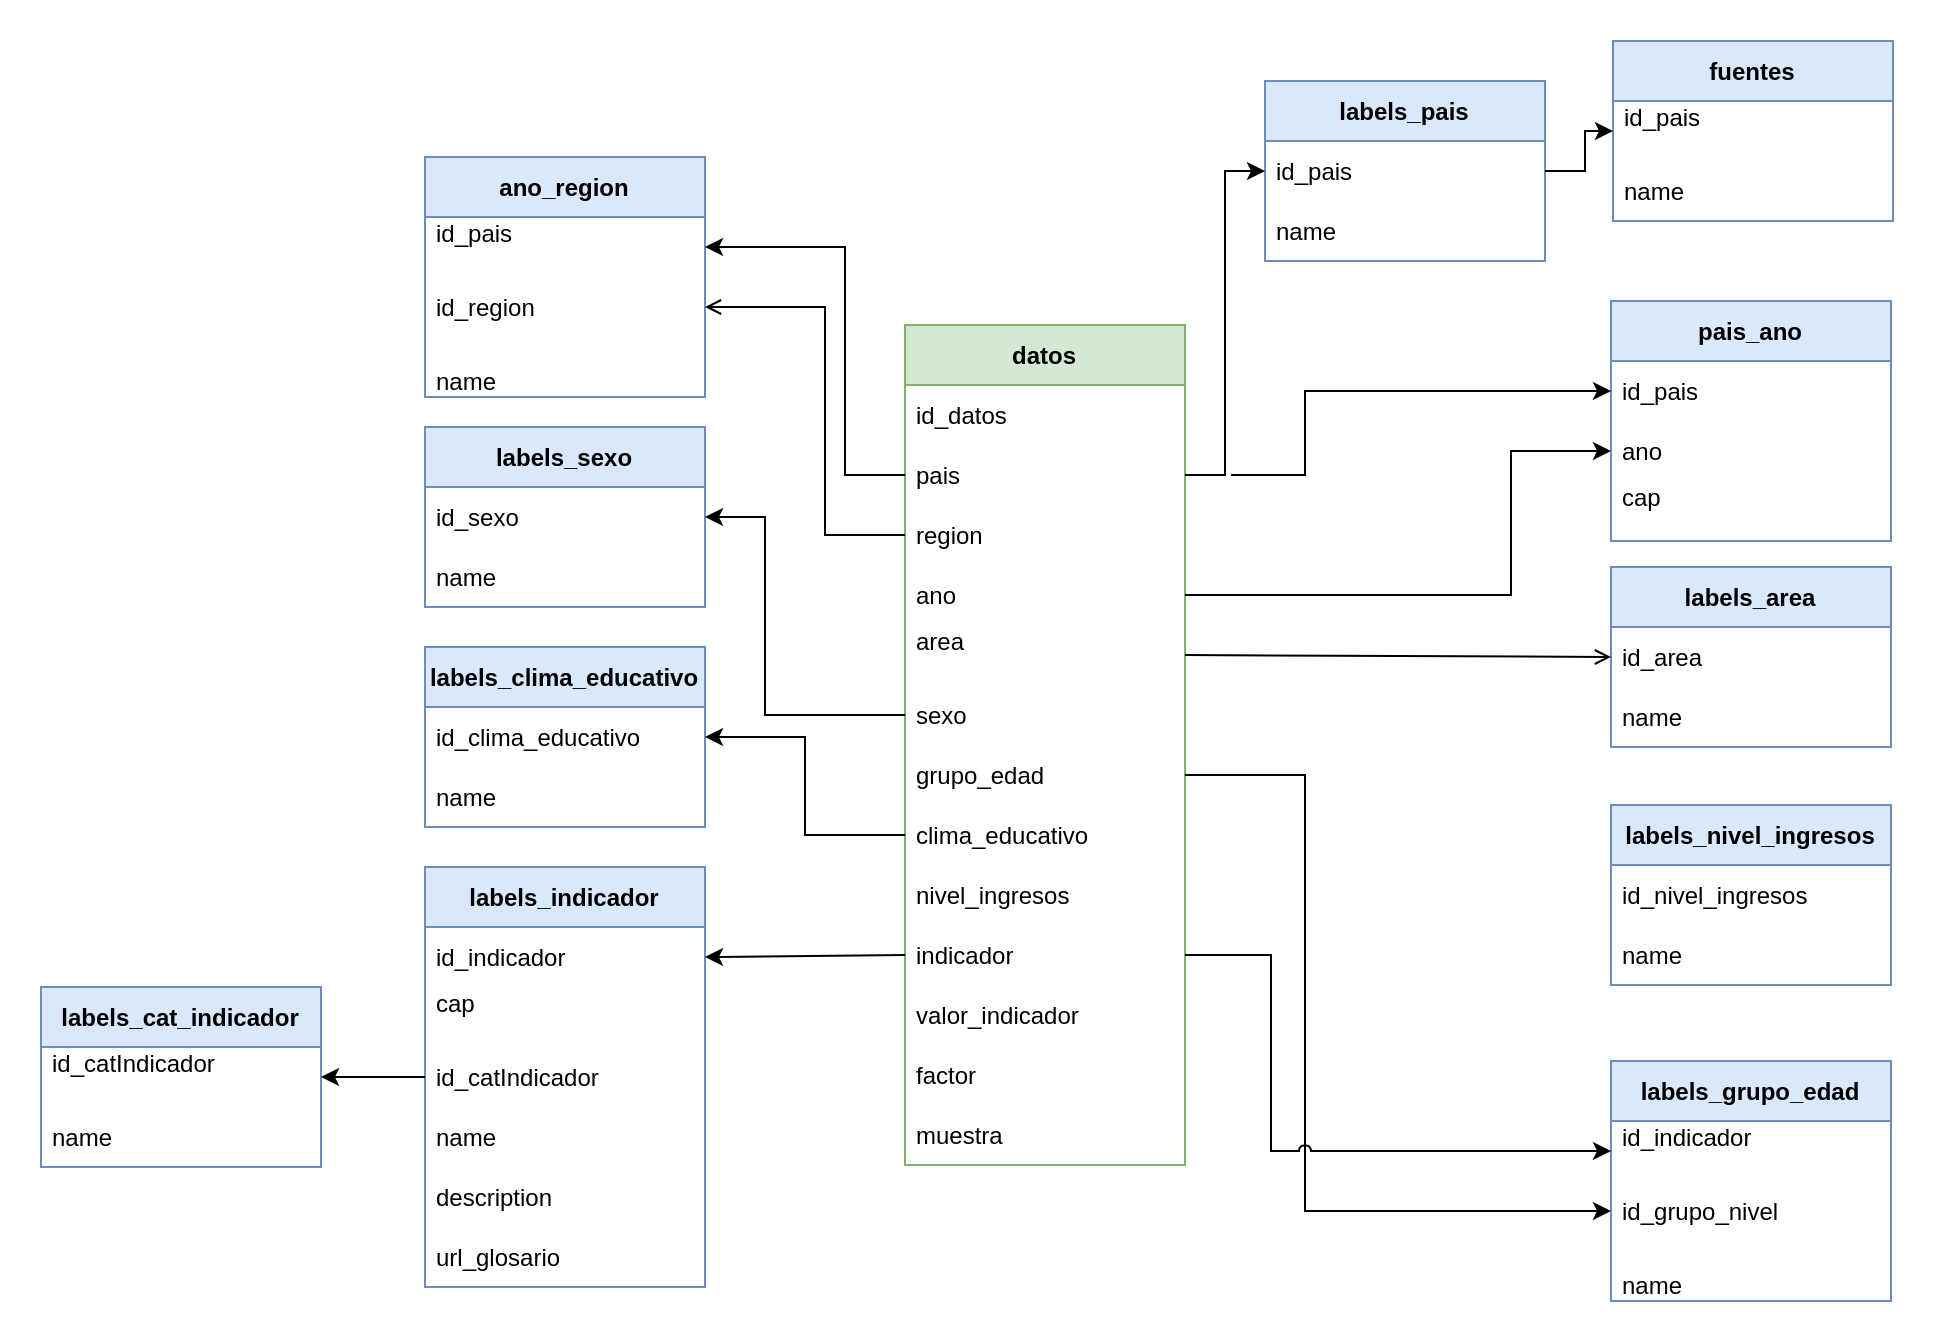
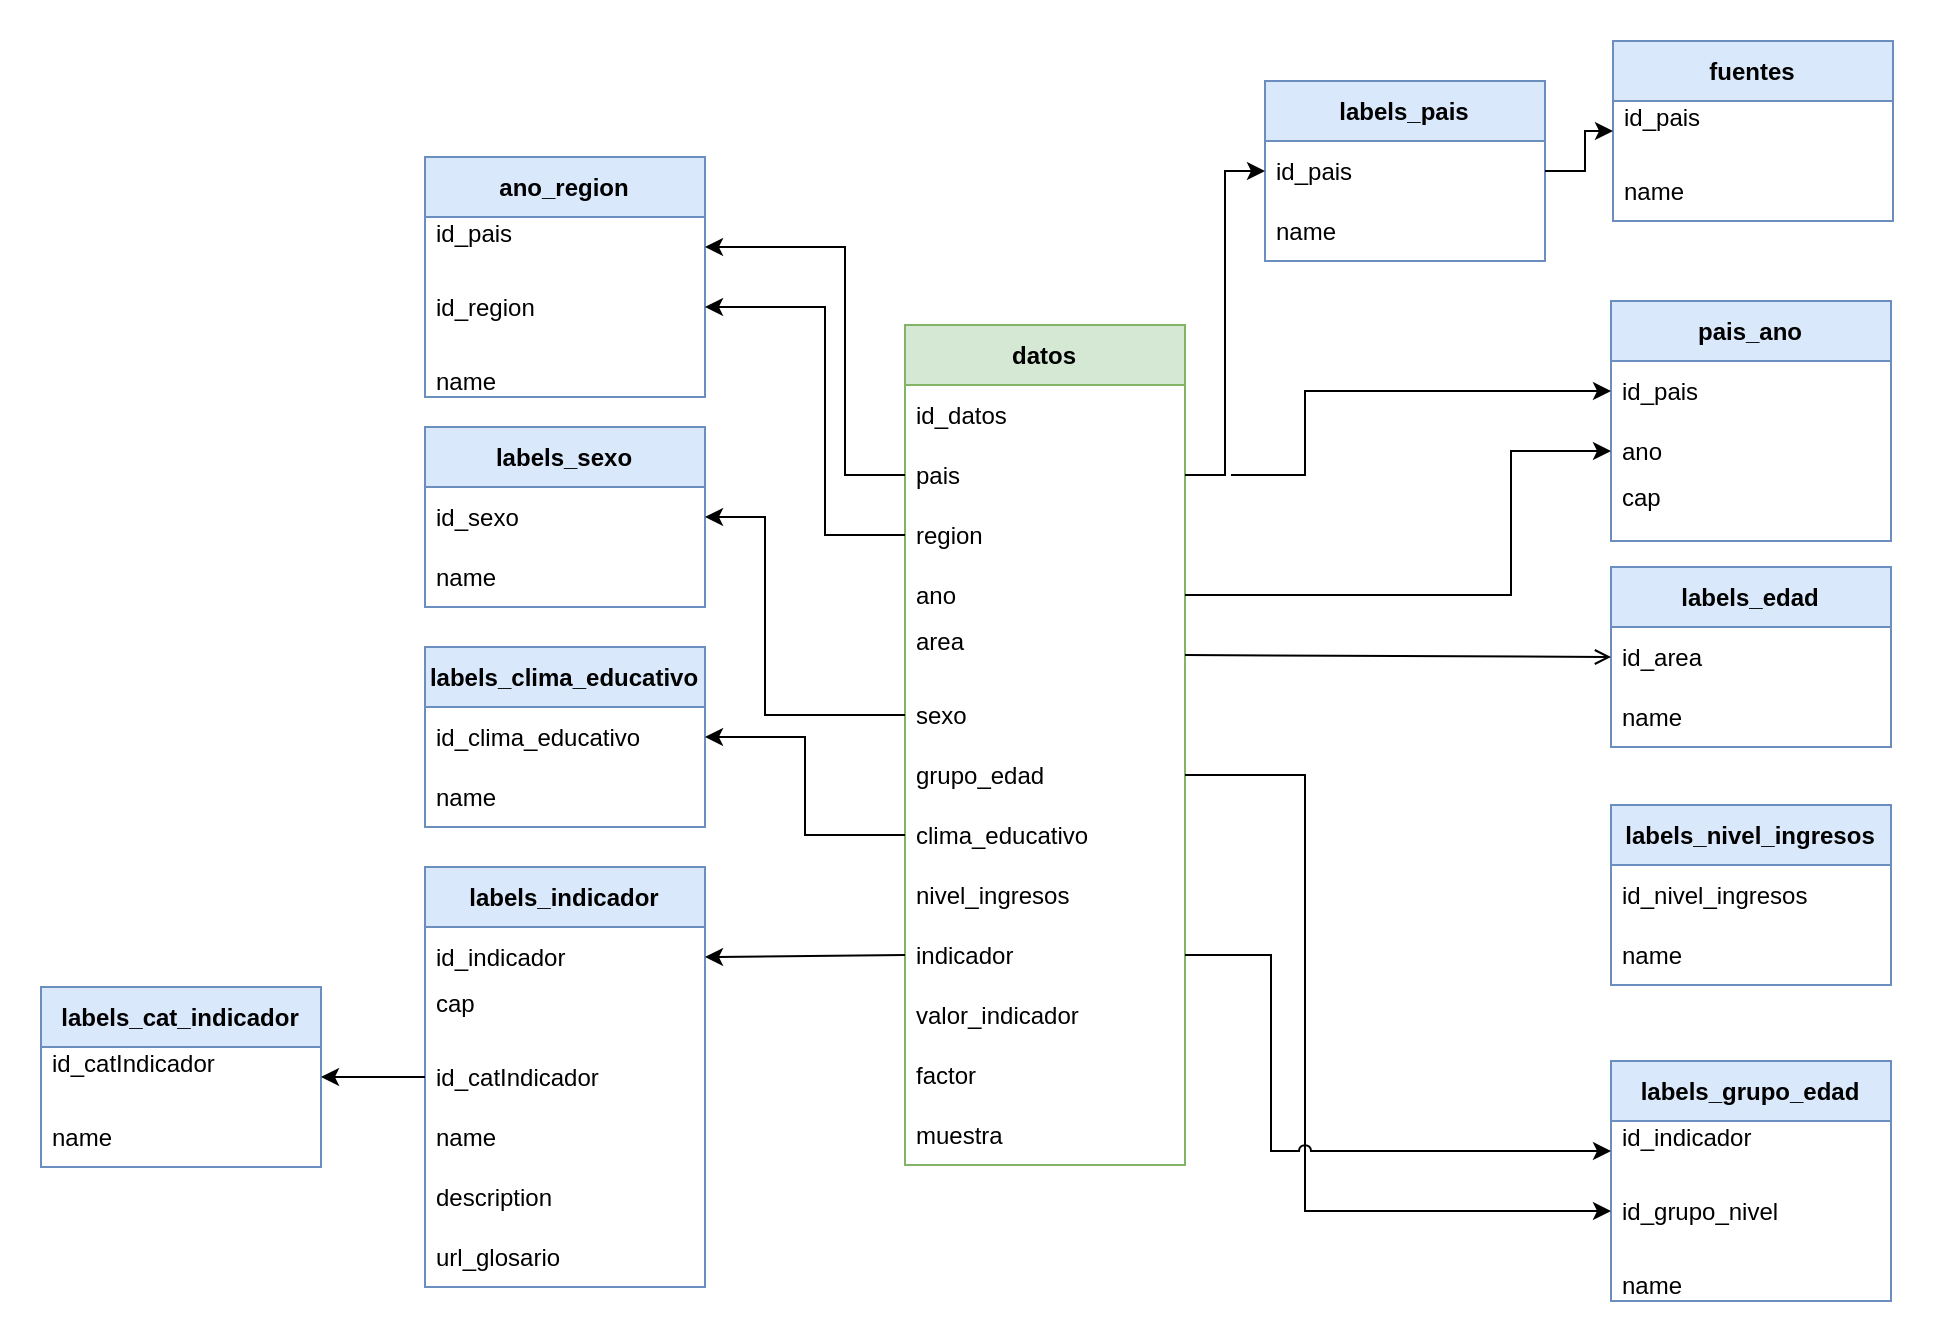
- <mxCell id="43" style="edgeStyle=orthogonalEdgeStyle;rounded=0;orthogonalLoop=1;jettySize=auto;html=1;jumpStyle=arc;endArrow=open;" edge="1" parent="1" source="30" target="7"><mxGeometry relative="1" as="geometry"><Array as="points"><mxPoint x="412" y="267" /><mxPoint x="412" y="153" /></Array></mxGeometry></mxCell>
+ <mxCell id="43" style="edgeStyle=orthogonalEdgeStyle;rounded=0;orthogonalLoop=1;jettySize=auto;html=1;jumpStyle=arc;" edge="1" parent="1" source="30" target="7"><mxGeometry relative="1" as="geometry"><Array as="points"><mxPoint x="412" y="267" /><mxPoint x="412" y="153" /></Array></mxGeometry></mxCell>
- <mxCell id="44" value="labels_area" style="swimlane;fontStyle=1;childLayout=stackLayout;horizontal=1;startSize=30;horizontalStack=0;resizeParent=1;resizeParentMax=0;resizeLast=0;collapsible=1;marginBottom=0;fillColor=#dae8fc;strokeColor=#6c8ebf;" vertex="1" parent="1"><mxGeometry x="805" y="283" width="140" height="90" as="geometry" /></mxCell>
+ <mxCell id="44" value="labels_edad" style="swimlane;fontStyle=1;childLayout=stackLayout;horizontal=1;startSize=30;horizontalStack=0;resizeParent=1;resizeParentMax=0;resizeLast=0;collapsible=1;marginBottom=0;fillColor=#dae8fc;strokeColor=#6c8ebf;" vertex="1" parent="1"><mxGeometry x="805" y="283" width="140" height="90" as="geometry" /></mxCell>
